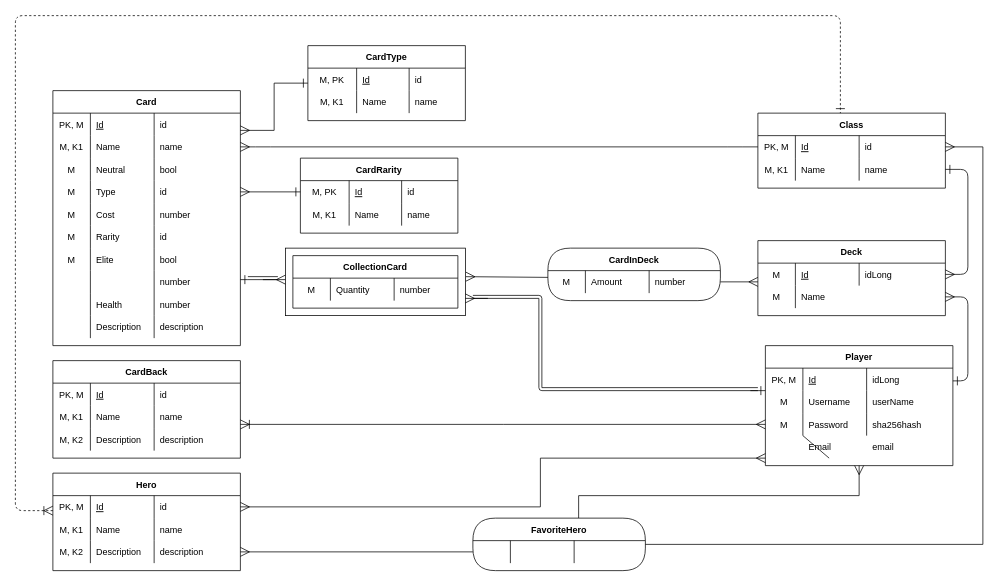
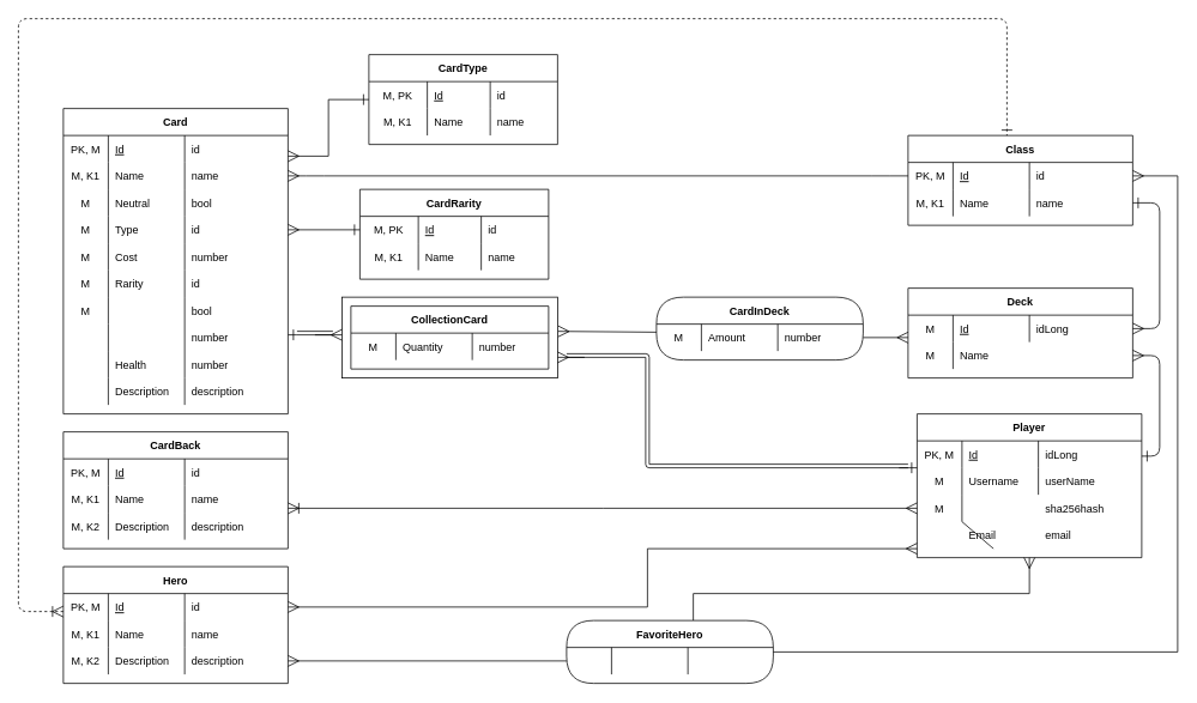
- <mxCell id="63" value="Elite" style="shape=partialRectangle;connectable=0;fillColor=none;top=0;left=0;bottom=0;right=0;align=left;spacingLeft=6;overflow=hidden;" parent="61" vertex="1"><mxGeometry x="50" width="85.0" height="30" as="geometry" /></mxCell>
- <mxCell id="14" value="Password" style="shape=partialRectangle;connectable=0;fillColor=none;top=0;left=0;bottom=0;right=0;align=left;spacingLeft=6;overflow=hidden;" parent="12" vertex="1"><mxGeometry x="50" width="85.0" height="30" as="geometry" /></mxCell>
